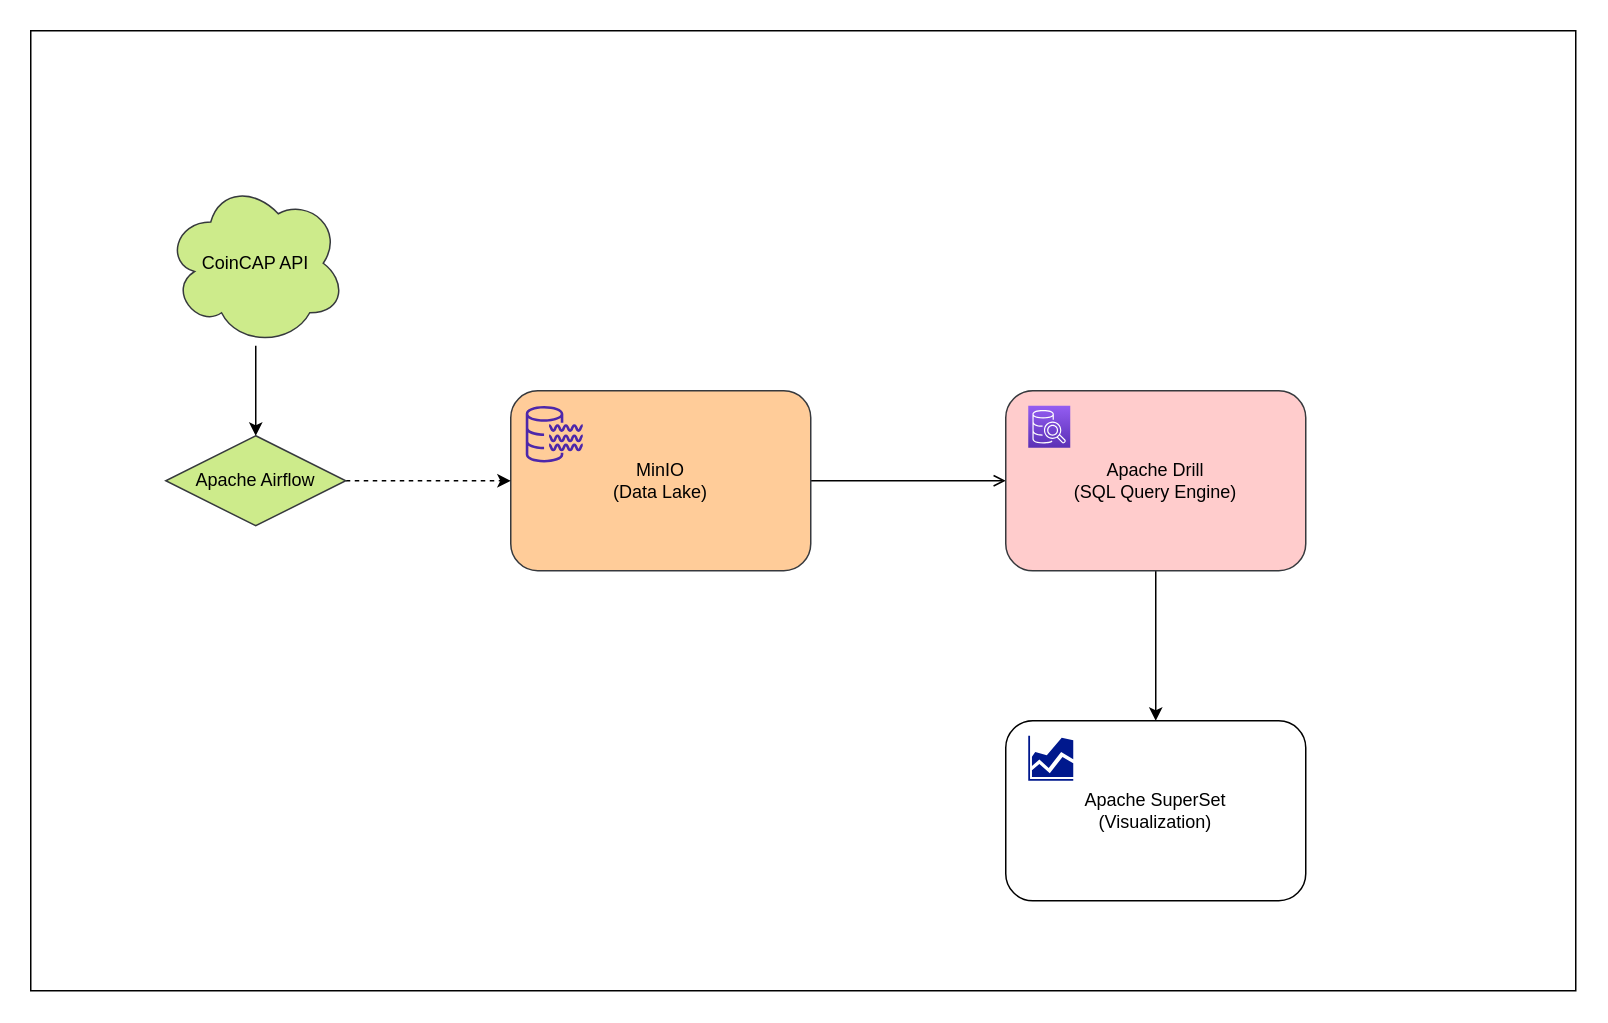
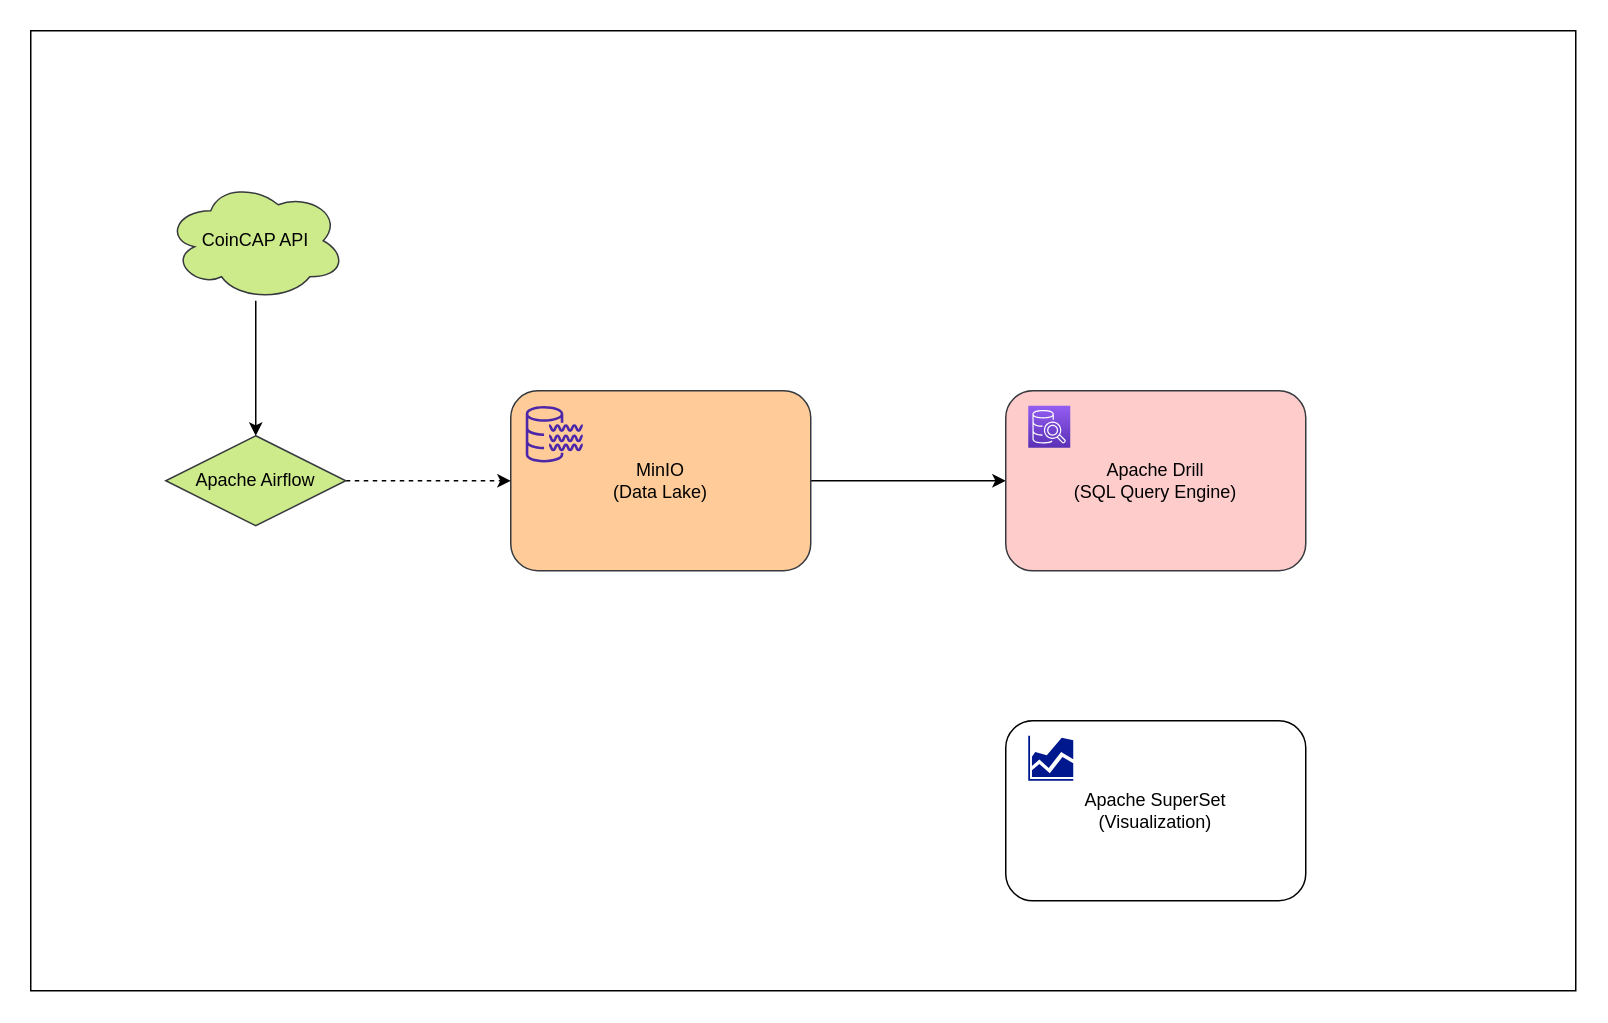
- <mxCell id="11" value="CoinCAP API" style="ellipse;shape=cloud;whiteSpace=wrap;html=1;fillColor=#cdeb8b;strokeColor=#36393d;" parent="1" vertex="1"><mxGeometry x="110" y="120" width="120" height="110" as="geometry" /></mxCell>
+ <mxCell id="11" value="CoinCAP API" style="ellipse;shape=cloud;whiteSpace=wrap;html=1;fillColor=#cdeb8b;strokeColor=#36393d;" parent="1" vertex="1"><mxGeometry x="110" y="120" width="120" height="80" as="geometry" /></mxCell>
- <mxCell id="4" style="edgeStyle=none;html=1;endArrow=open;" parent="1" source="5" target="13" edge="1"><mxGeometry relative="1" as="geometry" /></mxCell>
+ <mxCell id="4" style="edgeStyle=none;html=1;" parent="1" source="5" target="13" edge="1"><mxGeometry relative="1" as="geometry" /></mxCell>
- <mxCell id="12" style="edgeStyle=none;html=1;entryX=0.5;entryY=0;entryDx=0;entryDy=0;" parent="1" source="13" target="3" edge="1"><mxGeometry relative="1" as="geometry" /></mxCell>
